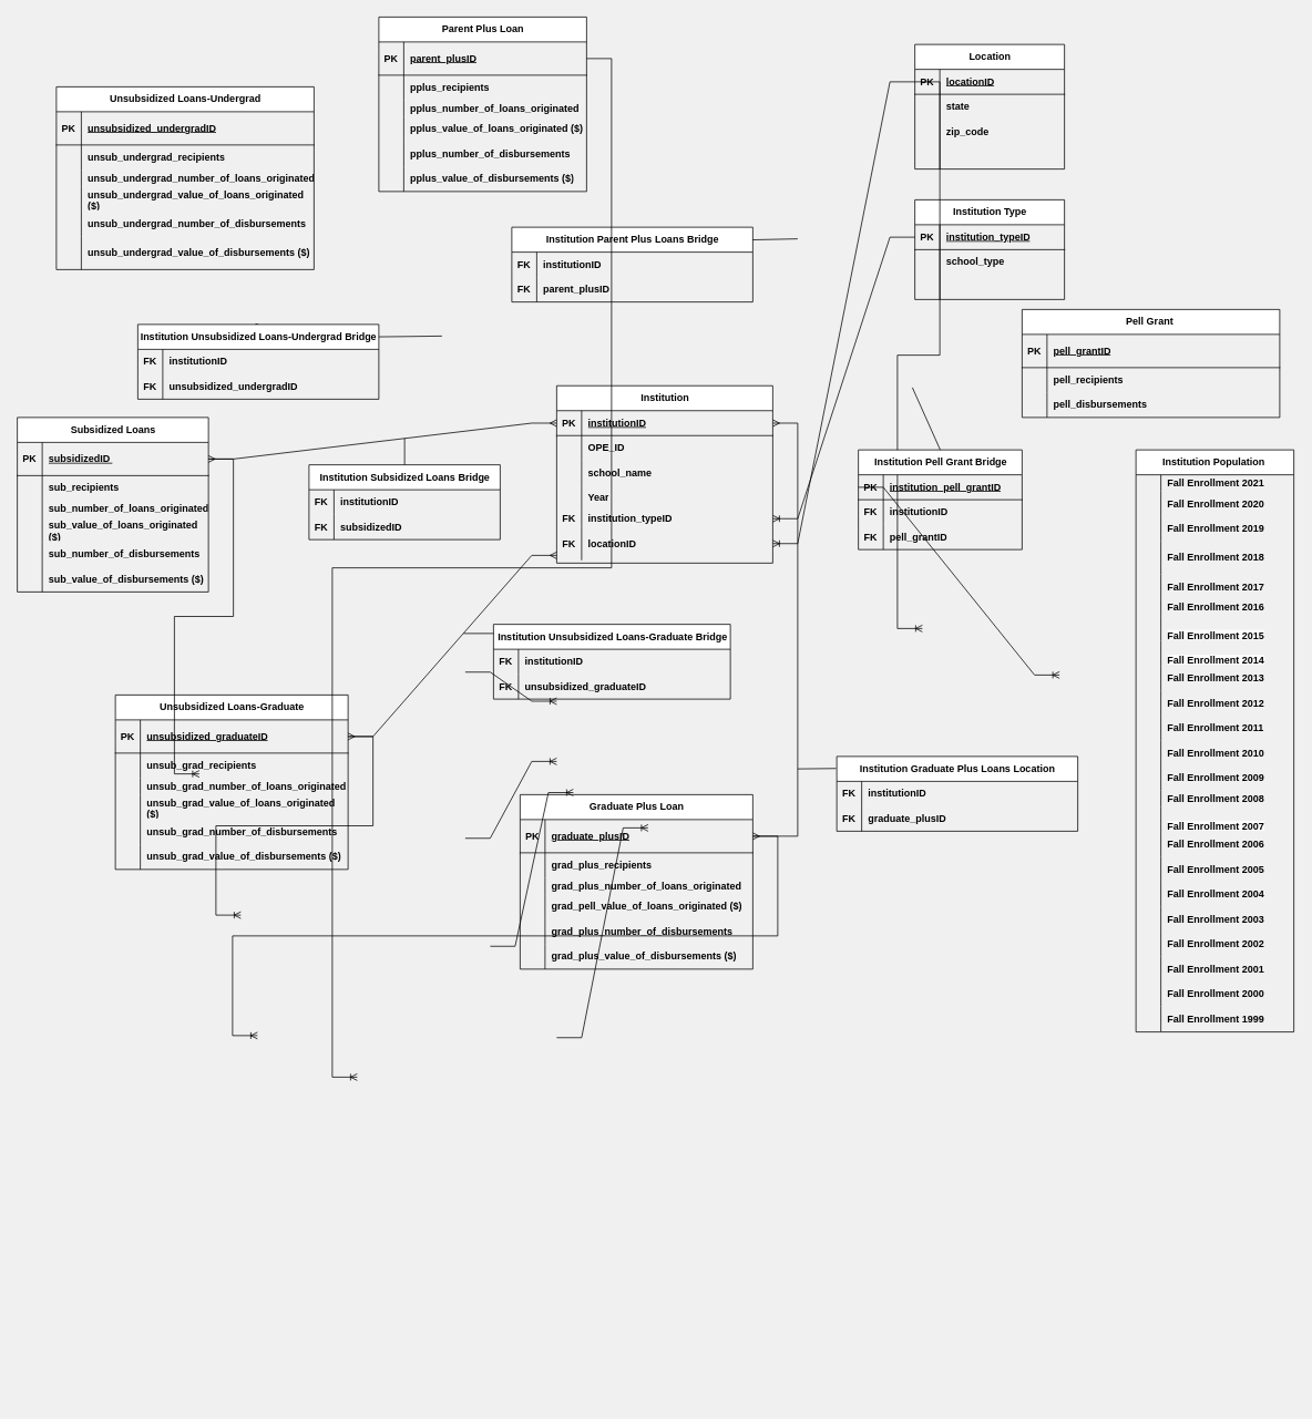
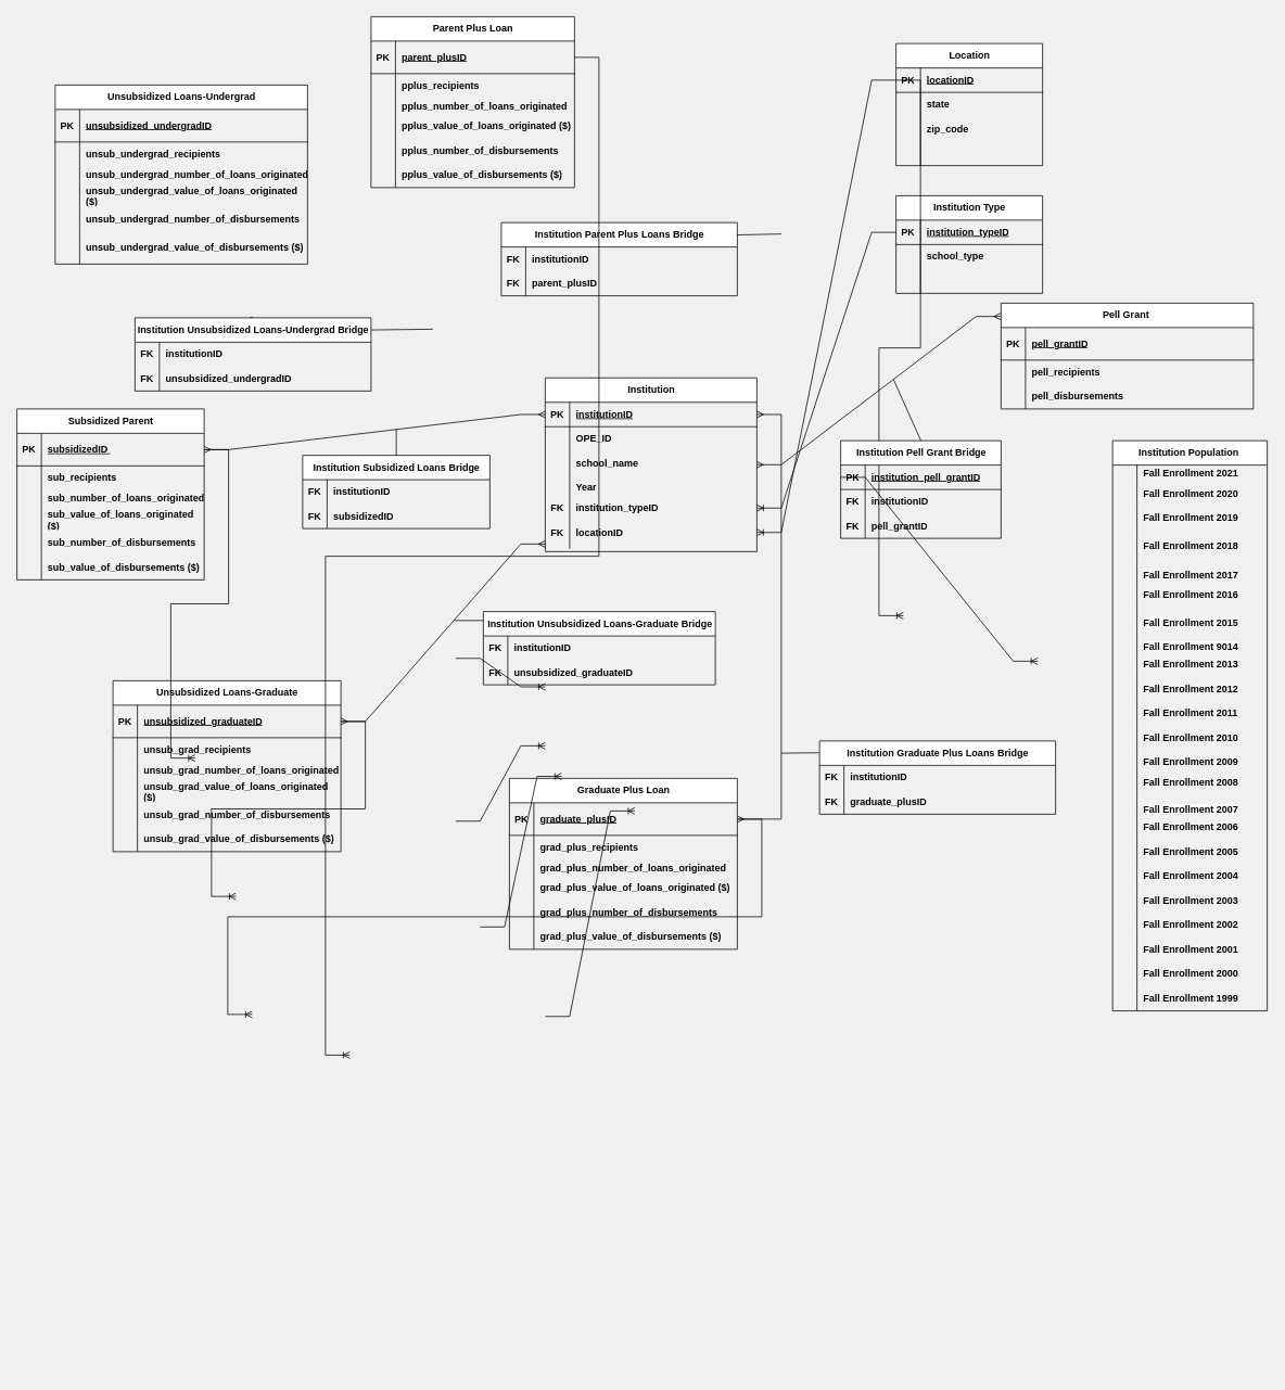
+ <mxCell id="285" value="" style="edgeStyle=entityRelationEdgeStyle;fontSize=12;html=1;endArrow=ERmany;startArrow=ERmany;rounded=0;entryX=-0.002;entryY=0.126;entryDx=0;entryDy=0;entryPerimeter=0;" edge="1" parent="1" source="2" target="209"><mxGeometry width="100" height="100" relative="1" as="geometry"><mxPoint x="1078" y="530" as="sourcePoint" /><mxPoint x="1178" y="430" as="targetPoint" /><Array as="points"><mxPoint x="1045" y="607" /><mxPoint x="1226" y="417" /></Array></mxGeometry></mxCell>
- <mxCell id="34" value="Subsidized Loans" style="shape=table;startSize=30;container=1;collapsible=1;childLayout=tableLayout;fixedRows=1;rowLines=0;fontStyle=1;align=center;resizeLast=1;html=1;" parent="1" vertex="1"><mxGeometry x="20" y="502" width="230" height="210" as="geometry" /></mxCell>
+ <mxCell id="34" value="Subsidized Parent" style="shape=table;startSize=30;container=1;collapsible=1;childLayout=tableLayout;fixedRows=1;rowLines=0;fontStyle=1;align=center;resizeLast=1;html=1;" parent="1" vertex="1"><mxGeometry x="20" y="502" width="230" height="210" as="geometry" /></mxCell>
- <mxCell id="163" value="&lt;br&gt;&lt;span style=&quot;color: rgb(0, 0, 0); font-family: Helvetica; font-size: 12px; font-style: normal; font-variant-ligatures: normal; font-variant-caps: normal; letter-spacing: normal; orphans: 2; text-align: left; text-indent: 0px; text-transform: none; widows: 2; word-spacing: 0px; -webkit-text-stroke-width: 0px; background-color: rgb(251, 251, 251); text-decoration-thickness: initial; text-decoration-style: initial; text-decoration-color: initial; float: none; display: inline !important;&quot;&gt;Fall Enrollment 2014&lt;/span&gt;&lt;br&gt;" style="shape=partialRectangle;connectable=0;fillColor=none;top=0;left=0;bottom=0;right=0;align=left;spacingLeft=6;overflow=hidden;whiteSpace=wrap;html=1;fontStyle=1" parent="161" vertex="1"><mxGeometry x="30" width="160" height="30" as="geometry"><mxRectangle width="160" height="30" as="alternateBounds" /></mxGeometry></mxCell>
+ <mxCell id="163" value="&lt;br&gt;&lt;span style=&quot;color: rgb(0, 0, 0); font-family: Helvetica; font-size: 12px; font-style: normal; font-variant-ligatures: normal; font-variant-caps: normal; letter-spacing: normal; orphans: 2; text-align: left; text-indent: 0px; text-transform: none; widows: 2; word-spacing: 0px; -webkit-text-stroke-width: 0px; background-color: rgb(251, 251, 251); text-decoration-thickness: initial; text-decoration-style: initial; text-decoration-color: initial; float: none; display: inline !important;&quot;&gt;Fall Enrollment 9014&lt;/span&gt;&lt;br&gt;" style="shape=partialRectangle;connectable=0;fillColor=none;top=0;left=0;bottom=0;right=0;align=left;spacingLeft=6;overflow=hidden;whiteSpace=wrap;html=1;fontStyle=1" parent="161" vertex="1"><mxGeometry x="30" width="160" height="30" as="geometry"><mxRectangle width="160" height="30" as="alternateBounds" /></mxGeometry></mxCell>
- <mxCell id="246" value="Institution Graduate Plus Loans Location" style="shape=table;startSize=30;container=1;collapsible=1;childLayout=tableLayout;fixedRows=1;rowLines=0;fontStyle=1;align=center;resizeLast=1;html=1;" parent="1" vertex="1"><mxGeometry x="1006" y="910" width="290" height="90" as="geometry"><mxRectangle x="640" y="870" width="320" height="30" as="alternateBounds" /></mxGeometry></mxCell>
+ <mxCell id="246" value="Institution Graduate Plus Loans Bridge" style="shape=table;startSize=30;container=1;collapsible=1;childLayout=tableLayout;fixedRows=1;rowLines=0;fontStyle=1;align=center;resizeLast=1;html=1;" parent="1" vertex="1"><mxGeometry x="1006" y="910" width="290" height="90" as="geometry"><mxRectangle x="640" y="870" width="320" height="30" as="alternateBounds" /></mxGeometry></mxCell>
- <mxCell id="122" value="grad_pell_value_of_loans_originated ($)" style="shape=partialRectangle;connectable=0;fillColor=none;top=0;left=0;bottom=0;right=0;align=left;spacingLeft=6;overflow=hidden;whiteSpace=wrap;html=1;fontStyle=1" parent="120" vertex="1"><mxGeometry x="30" width="250.0" height="30" as="geometry"><mxRectangle width="250.0" height="30" as="alternateBounds" /></mxGeometry></mxCell>
+ <mxCell id="122" value="grad_plus_value_of_loans_originated ($)" style="shape=partialRectangle;connectable=0;fillColor=none;top=0;left=0;bottom=0;right=0;align=left;spacingLeft=6;overflow=hidden;whiteSpace=wrap;html=1;fontStyle=1" parent="120" vertex="1"><mxGeometry x="30" width="250.0" height="30" as="geometry"><mxRectangle width="250.0" height="30" as="alternateBounds" /></mxGeometry></mxCell>
